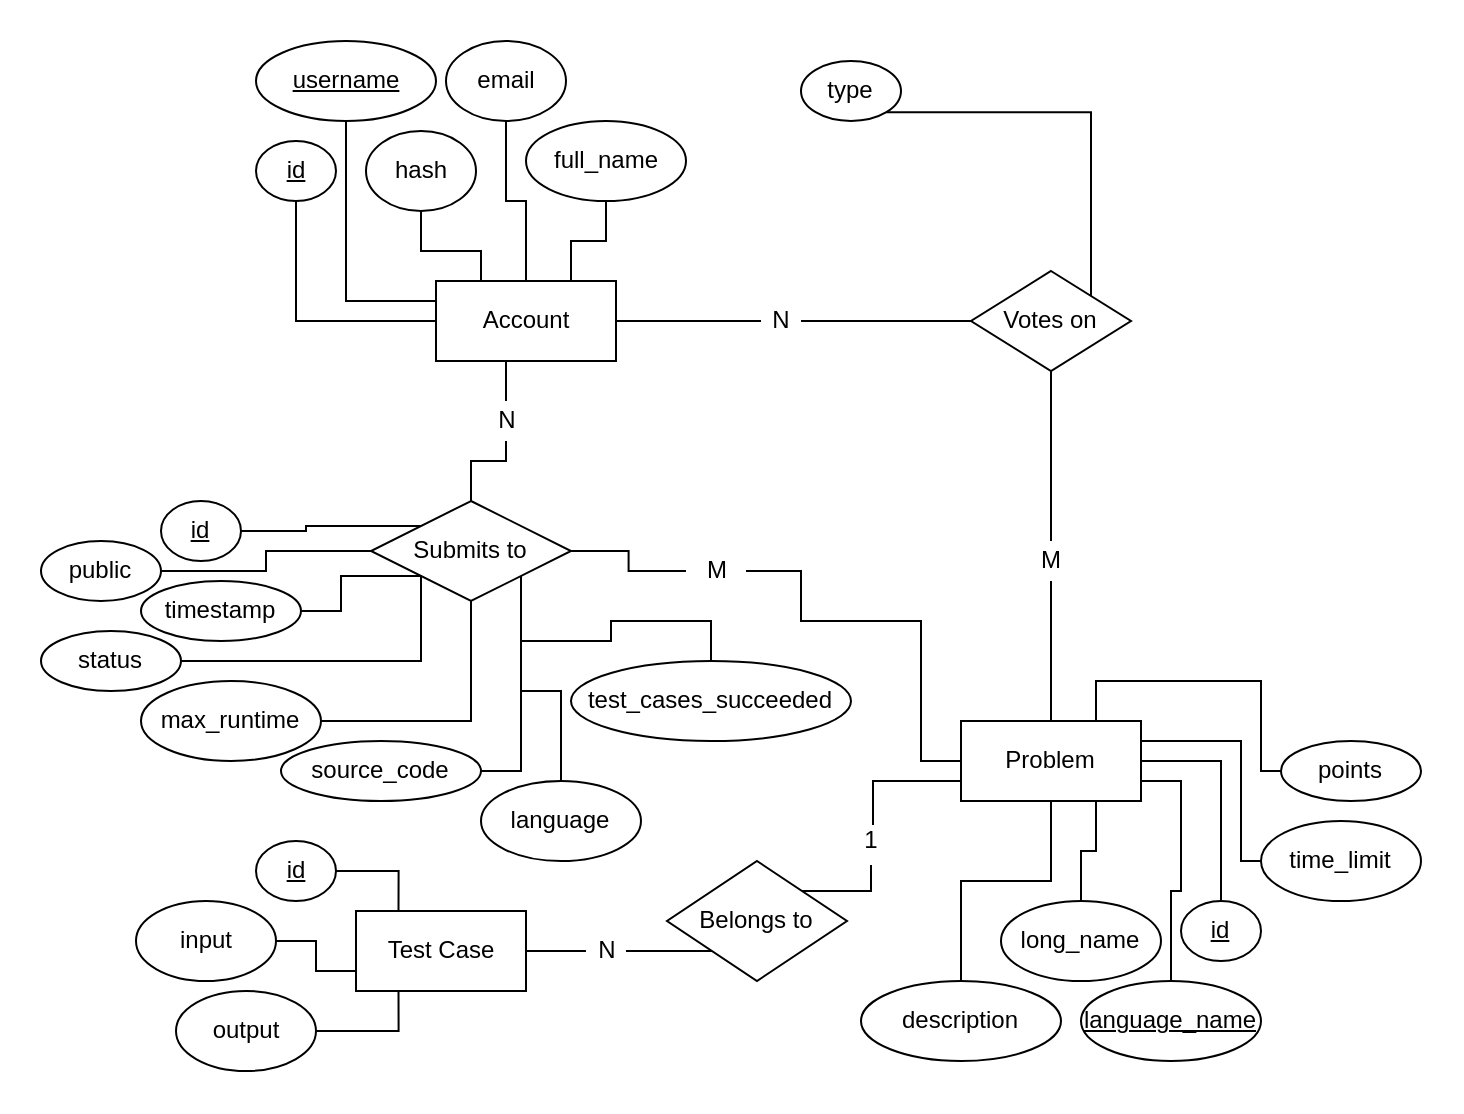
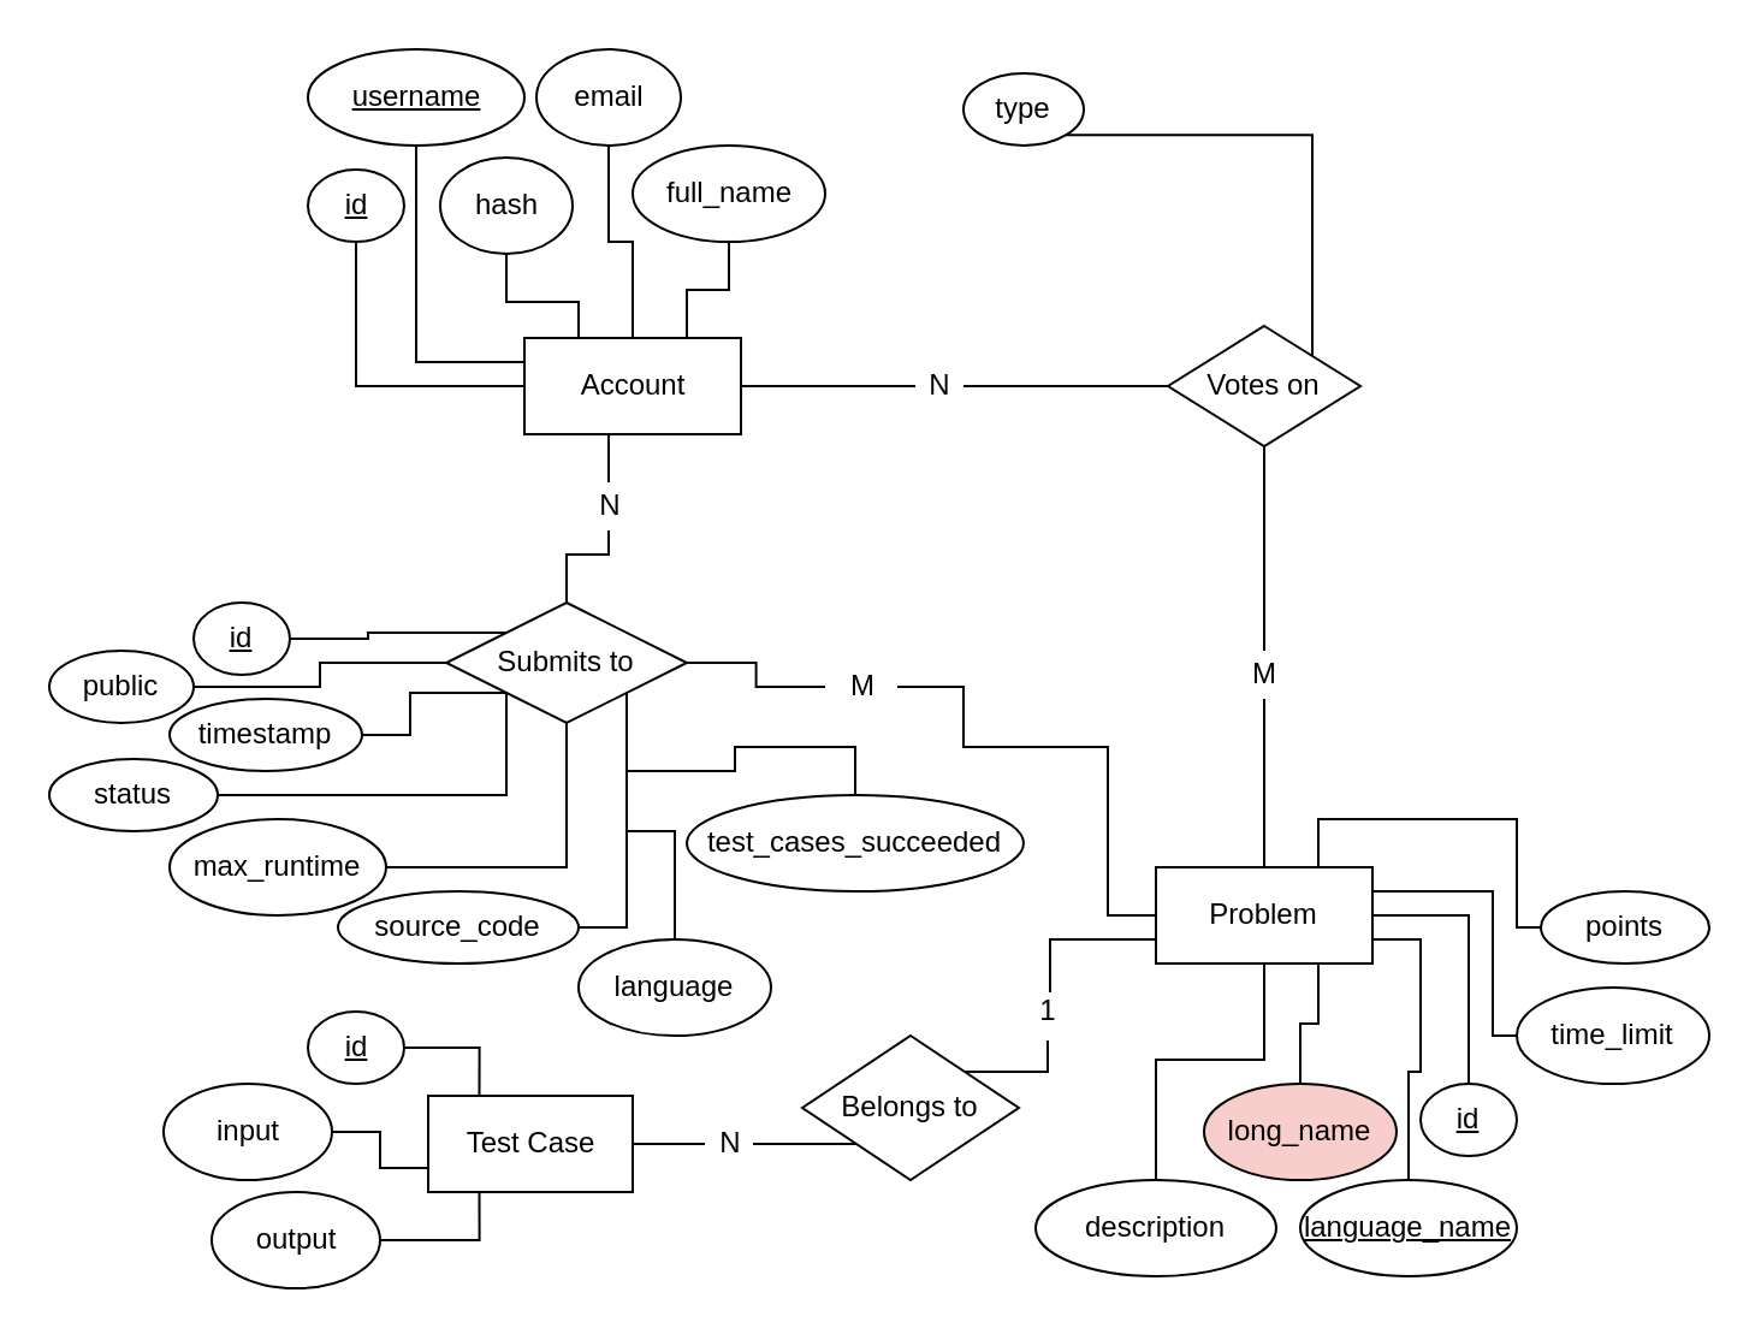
- <mxCell id="22" value="long_name" style="ellipse;whiteSpace=wrap;html=1;" vertex="1" parent="1"><mxGeometry x="500" y="450" width="80" height="40" as="geometry" /></mxCell>
+ <mxCell id="22" value="long_name" style="ellipse;whiteSpace=wrap;html=1;fillColor=#f8cecc;" vertex="1" parent="1"><mxGeometry x="500" y="450" width="80" height="40" as="geometry" /></mxCell>
